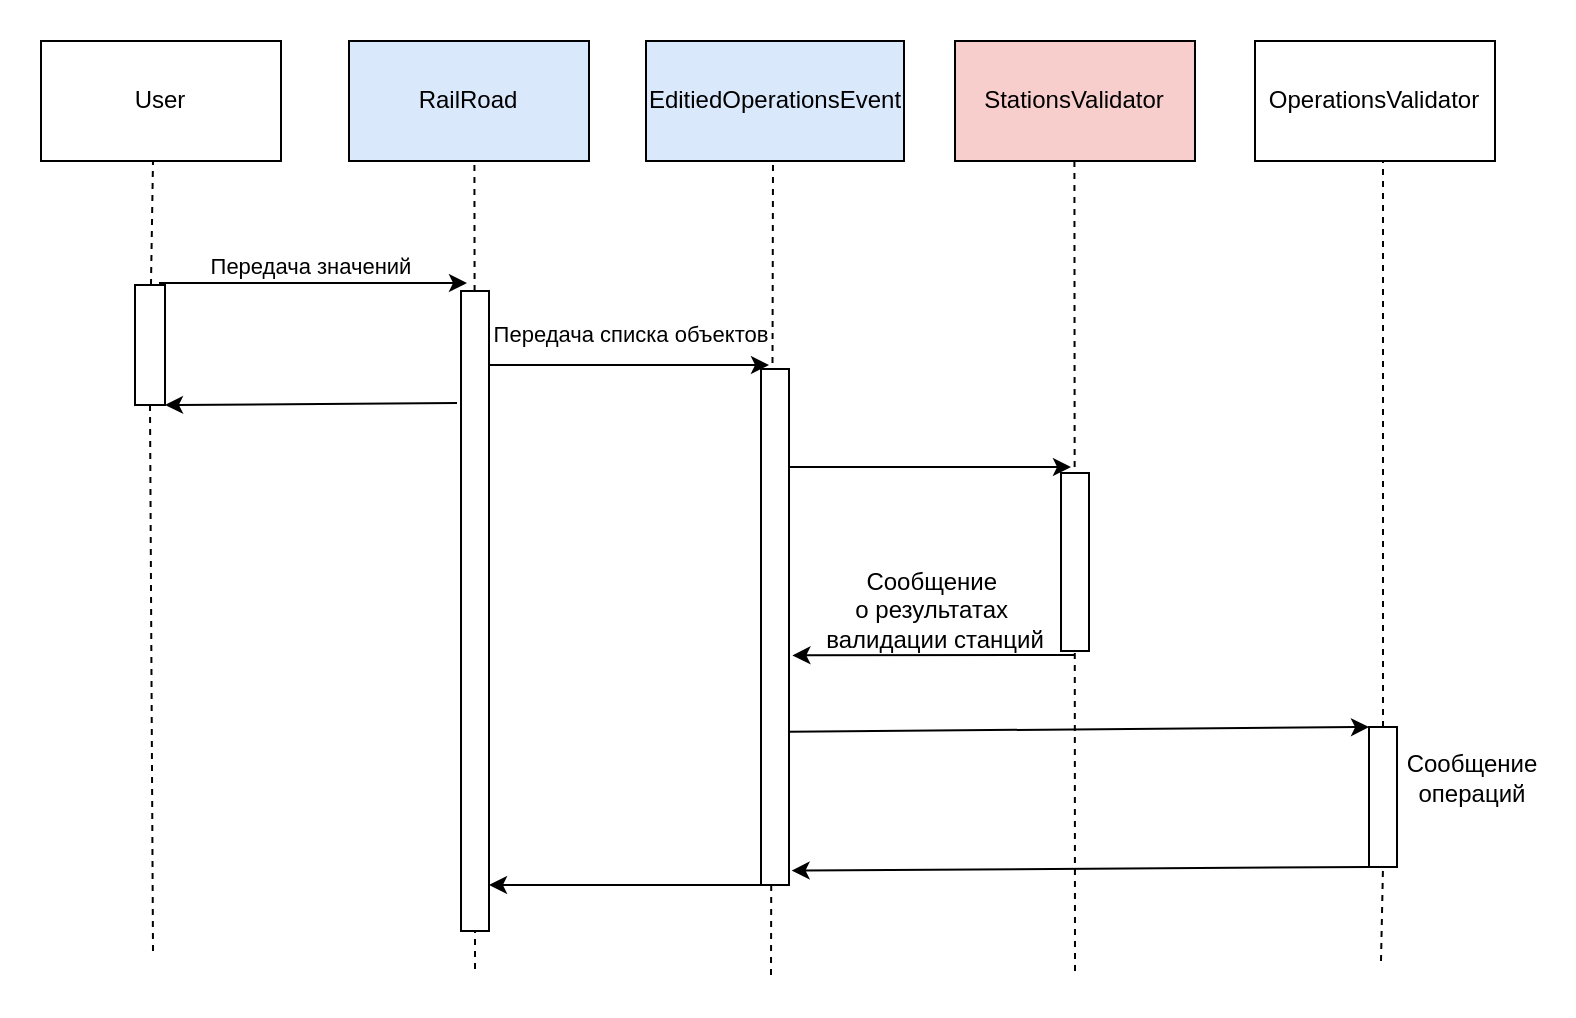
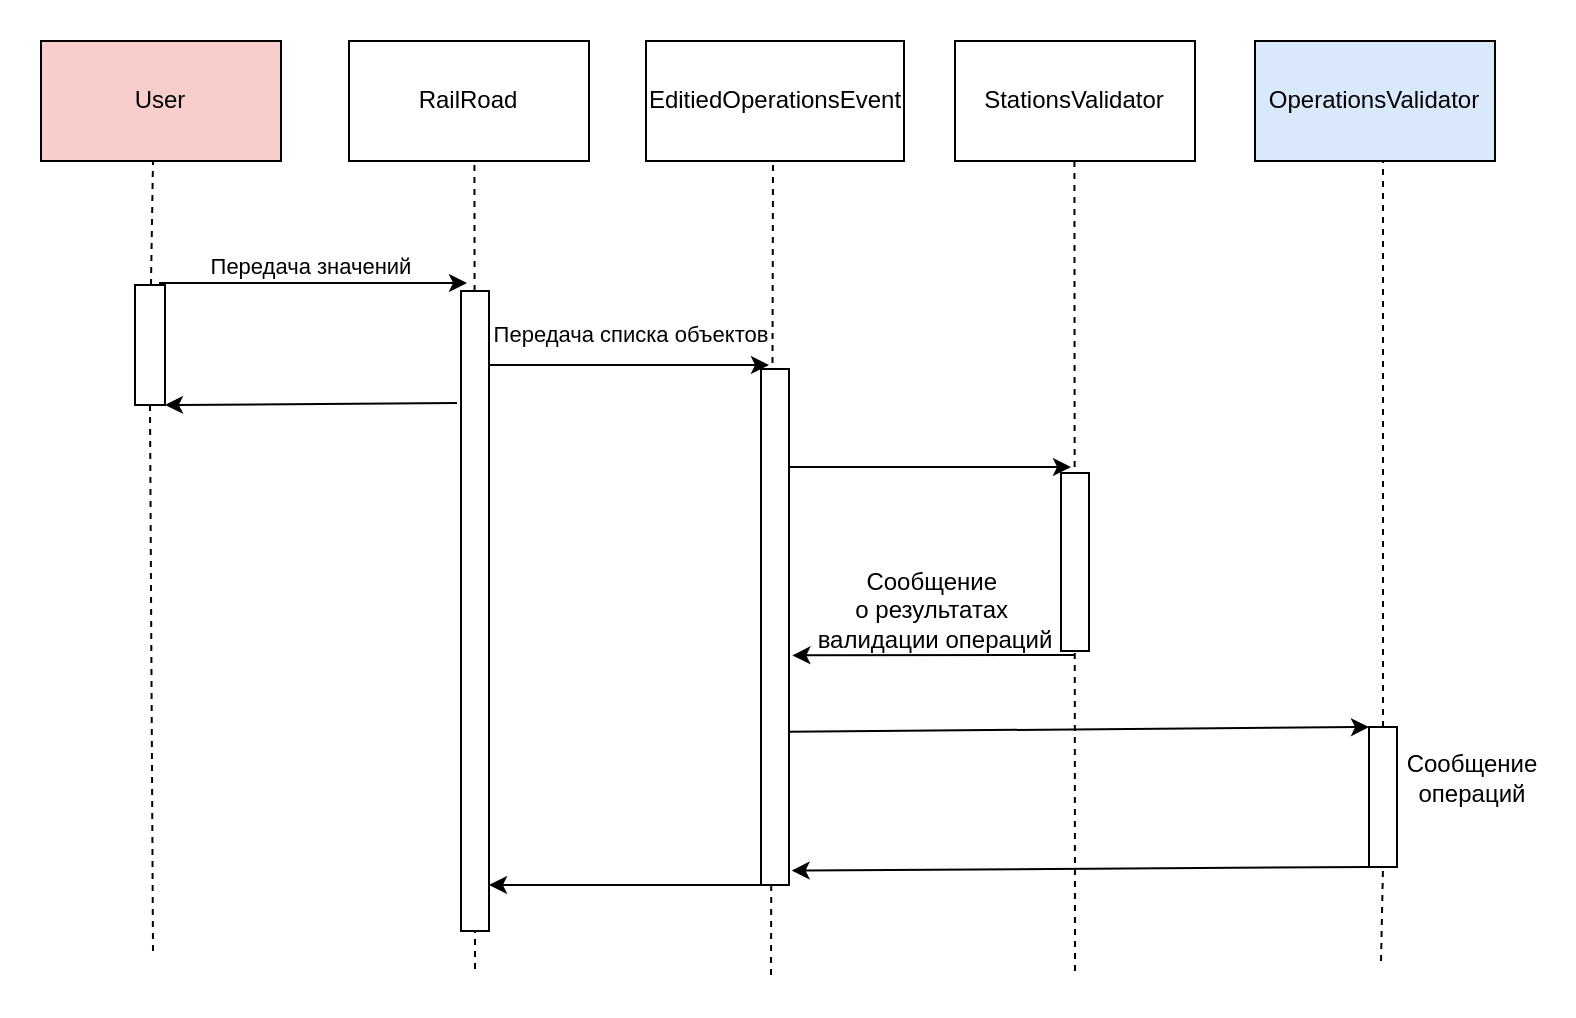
- <mxCell id="2" value="User" style="rounded=0;whiteSpace=wrap;html=1;" parent="1" vertex="1"><mxGeometry x="20" y="20" width="120" height="60" as="geometry" /></mxCell>
+ <mxCell id="2" value="User" style="rounded=0;whiteSpace=wrap;html=1;fillColor=#f8cecc;" parent="1" vertex="1"><mxGeometry x="20" y="20" width="120" height="60" as="geometry" /></mxCell>
- <mxCell id="3" value="RailRoad" style="rounded=0;whiteSpace=wrap;html=1;fillColor=#dae8fc;" parent="1" vertex="1"><mxGeometry x="174" y="20" width="120" height="60" as="geometry" /></mxCell>
+ <mxCell id="3" value="RailRoad" style="rounded=0;whiteSpace=wrap;html=1;" parent="1" vertex="1"><mxGeometry x="174" y="20" width="120" height="60" as="geometry" /></mxCell>
- <mxCell id="4" value="EditiedOperationsEvent" style="rounded=0;whiteSpace=wrap;html=1;fillColor=#dae8fc;" parent="1" vertex="1"><mxGeometry x="322.5" y="20" width="129" height="60" as="geometry" /></mxCell>
+ <mxCell id="4" value="EditiedOperationsEvent" style="rounded=0;whiteSpace=wrap;html=1;" parent="1" vertex="1"><mxGeometry x="322.5" y="20" width="129" height="60" as="geometry" /></mxCell>
- <mxCell id="5" value="StationsValidator" style="rounded=0;whiteSpace=wrap;html=1;fillColor=#f8cecc;" parent="1" vertex="1"><mxGeometry x="477" y="20" width="120" height="60" as="geometry" /></mxCell>
+ <mxCell id="5" value="StationsValidator" style="rounded=0;whiteSpace=wrap;html=1;" parent="1" vertex="1"><mxGeometry x="477" y="20" width="120" height="60" as="geometry" /></mxCell>
- <mxCell id="6" value="OperationsValidator" style="rounded=0;whiteSpace=wrap;html=1;" parent="1" vertex="1"><mxGeometry x="627" y="20" width="120" height="60" as="geometry" /></mxCell>
+ <mxCell id="6" value="OperationsValidator" style="rounded=0;whiteSpace=wrap;html=1;fillColor=#dae8fc;" parent="1" vertex="1"><mxGeometry x="627" y="20" width="120" height="60" as="geometry" /></mxCell>
- <mxCell id="30" value="Сообщение&amp;nbsp;&lt;div&gt;о результатах&amp;nbsp;&lt;/div&gt;&lt;div&gt;валидации станций&lt;/div&gt;" style="text;html=1;align=center;verticalAlign=middle;resizable=0;points=[];autosize=1;strokeColor=none;fillColor=none;" parent="1" vertex="1"><mxGeometry x="403" y="277.5" width="127" height="55" as="geometry" /></mxCell>
+ <mxCell id="30" value="Сообщение&amp;nbsp;&lt;div&gt;о результатах&amp;nbsp;&lt;/div&gt;&lt;div&gt;валидации операций&lt;/div&gt;" style="text;html=1;align=center;verticalAlign=middle;resizable=0;points=[];autosize=1;strokeColor=none;fillColor=none;" parent="1" vertex="1"><mxGeometry x="403" y="277.5" width="127" height="55" as="geometry" /></mxCell>
